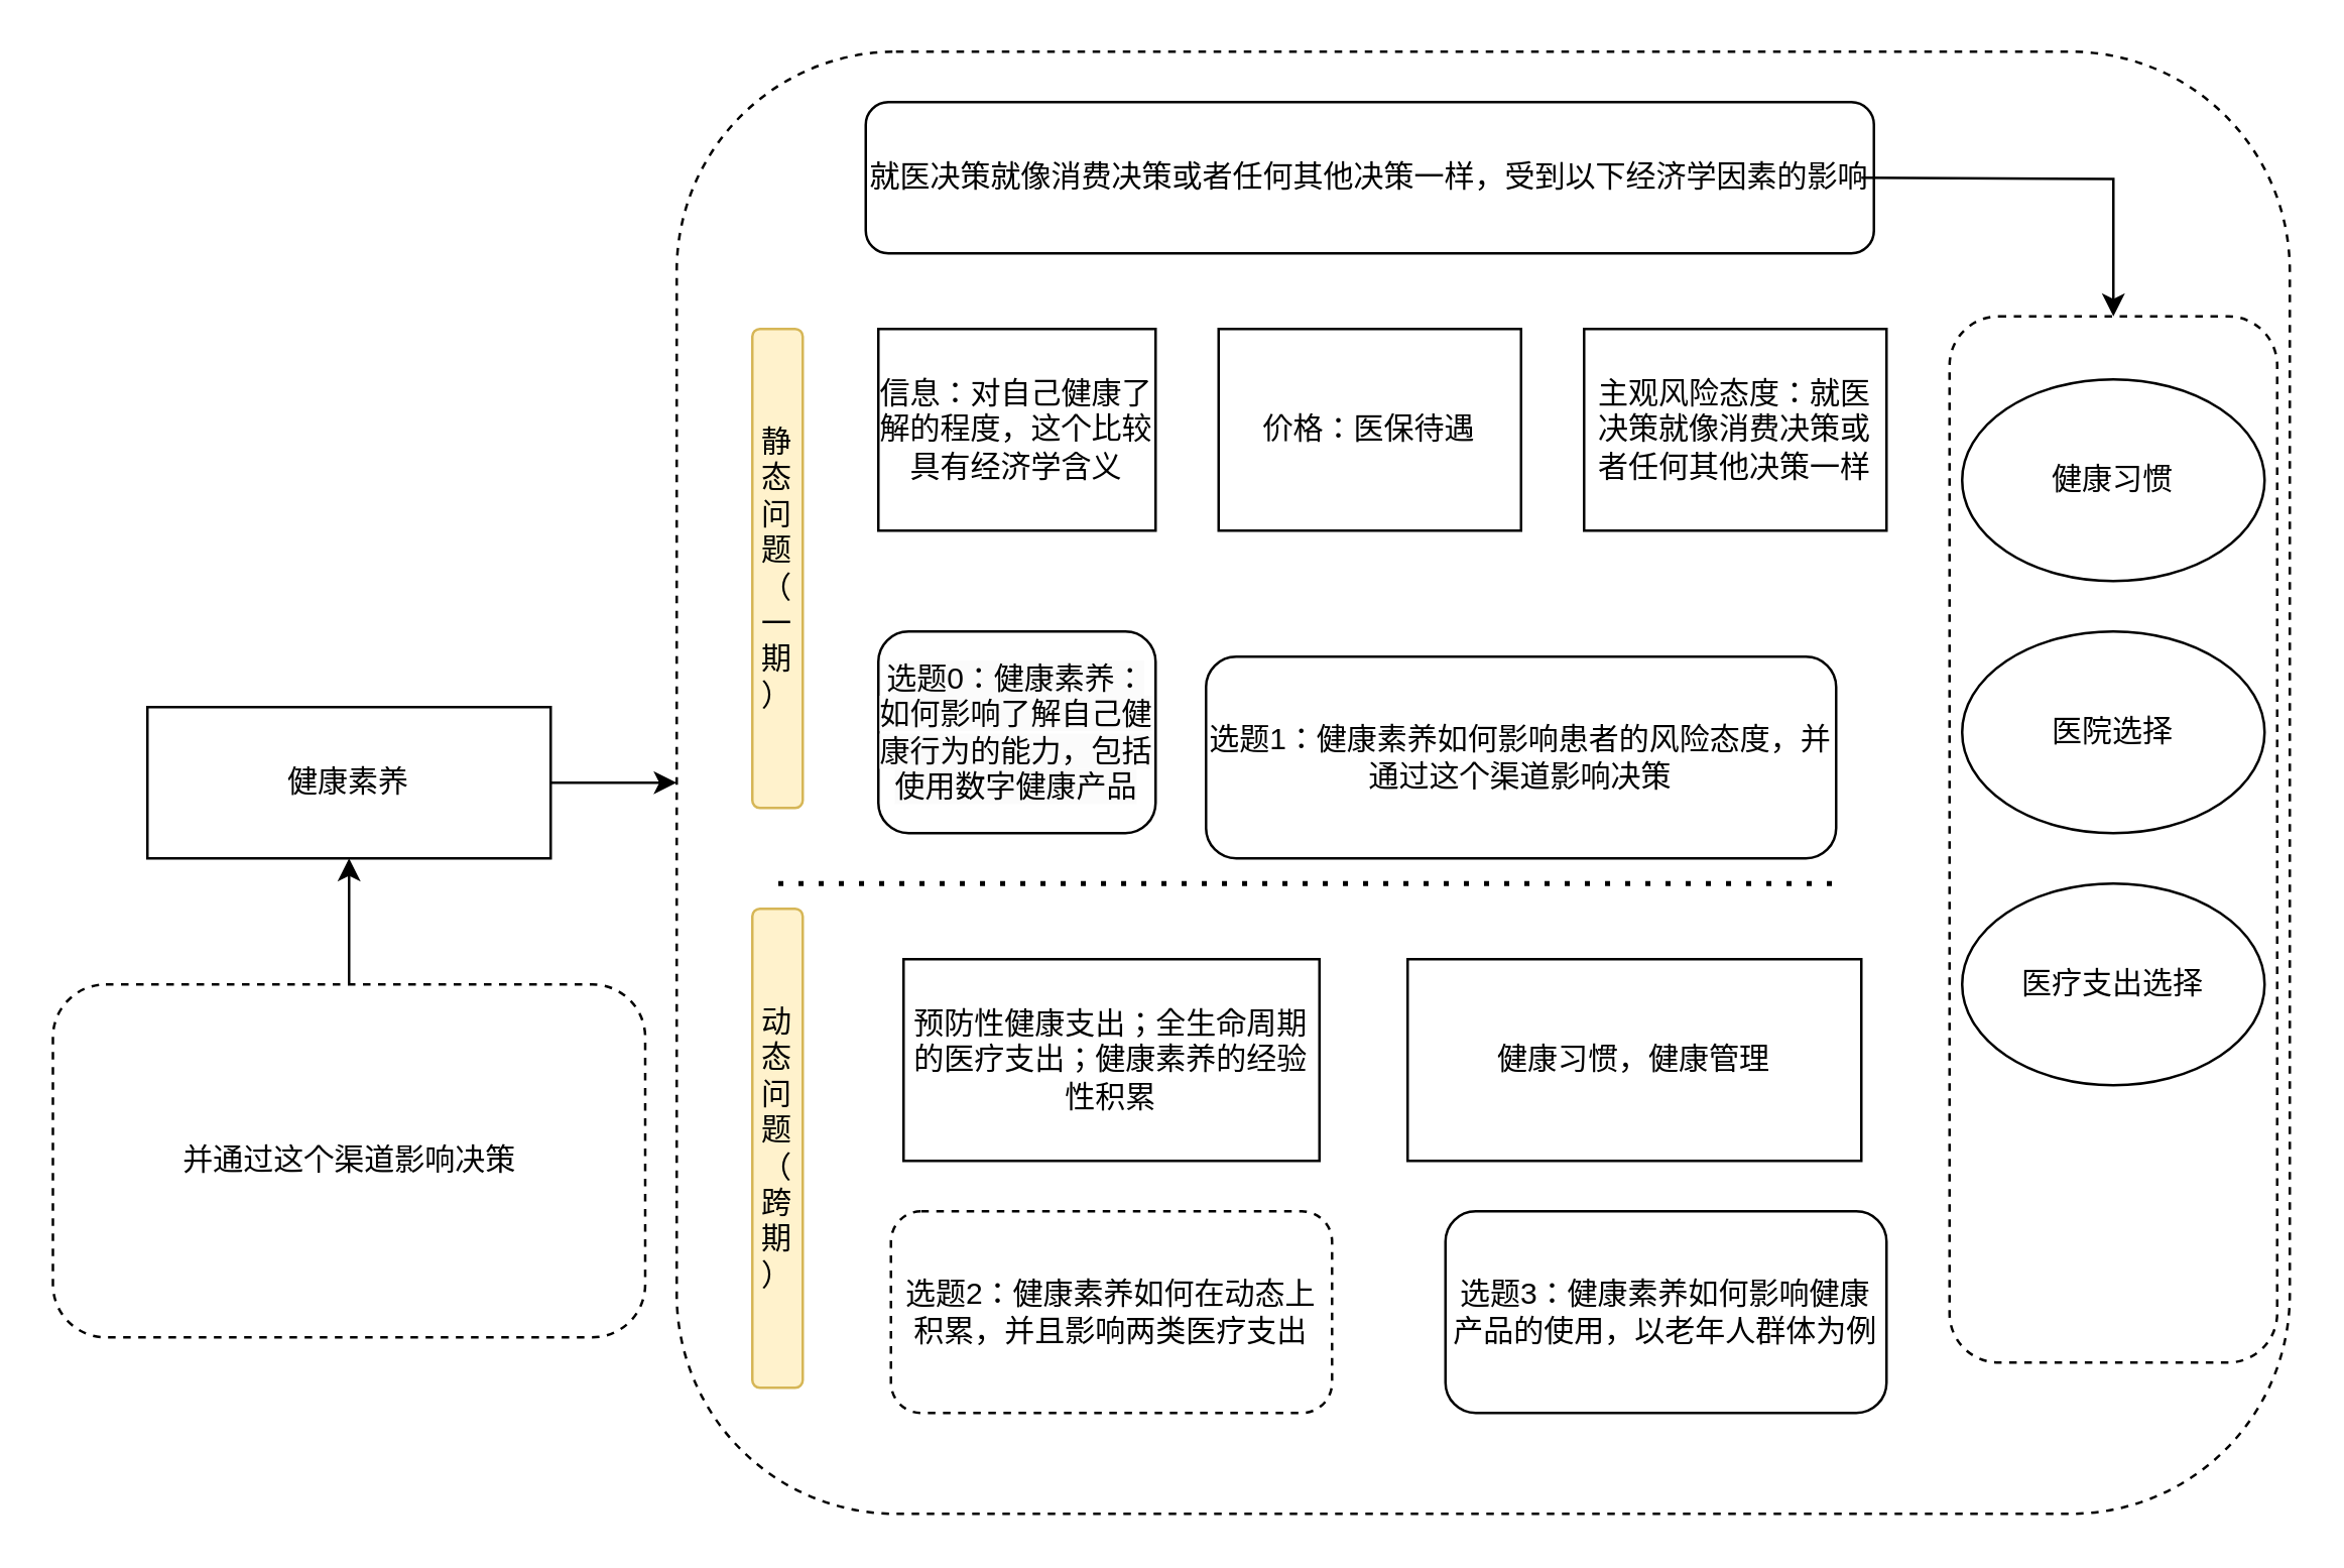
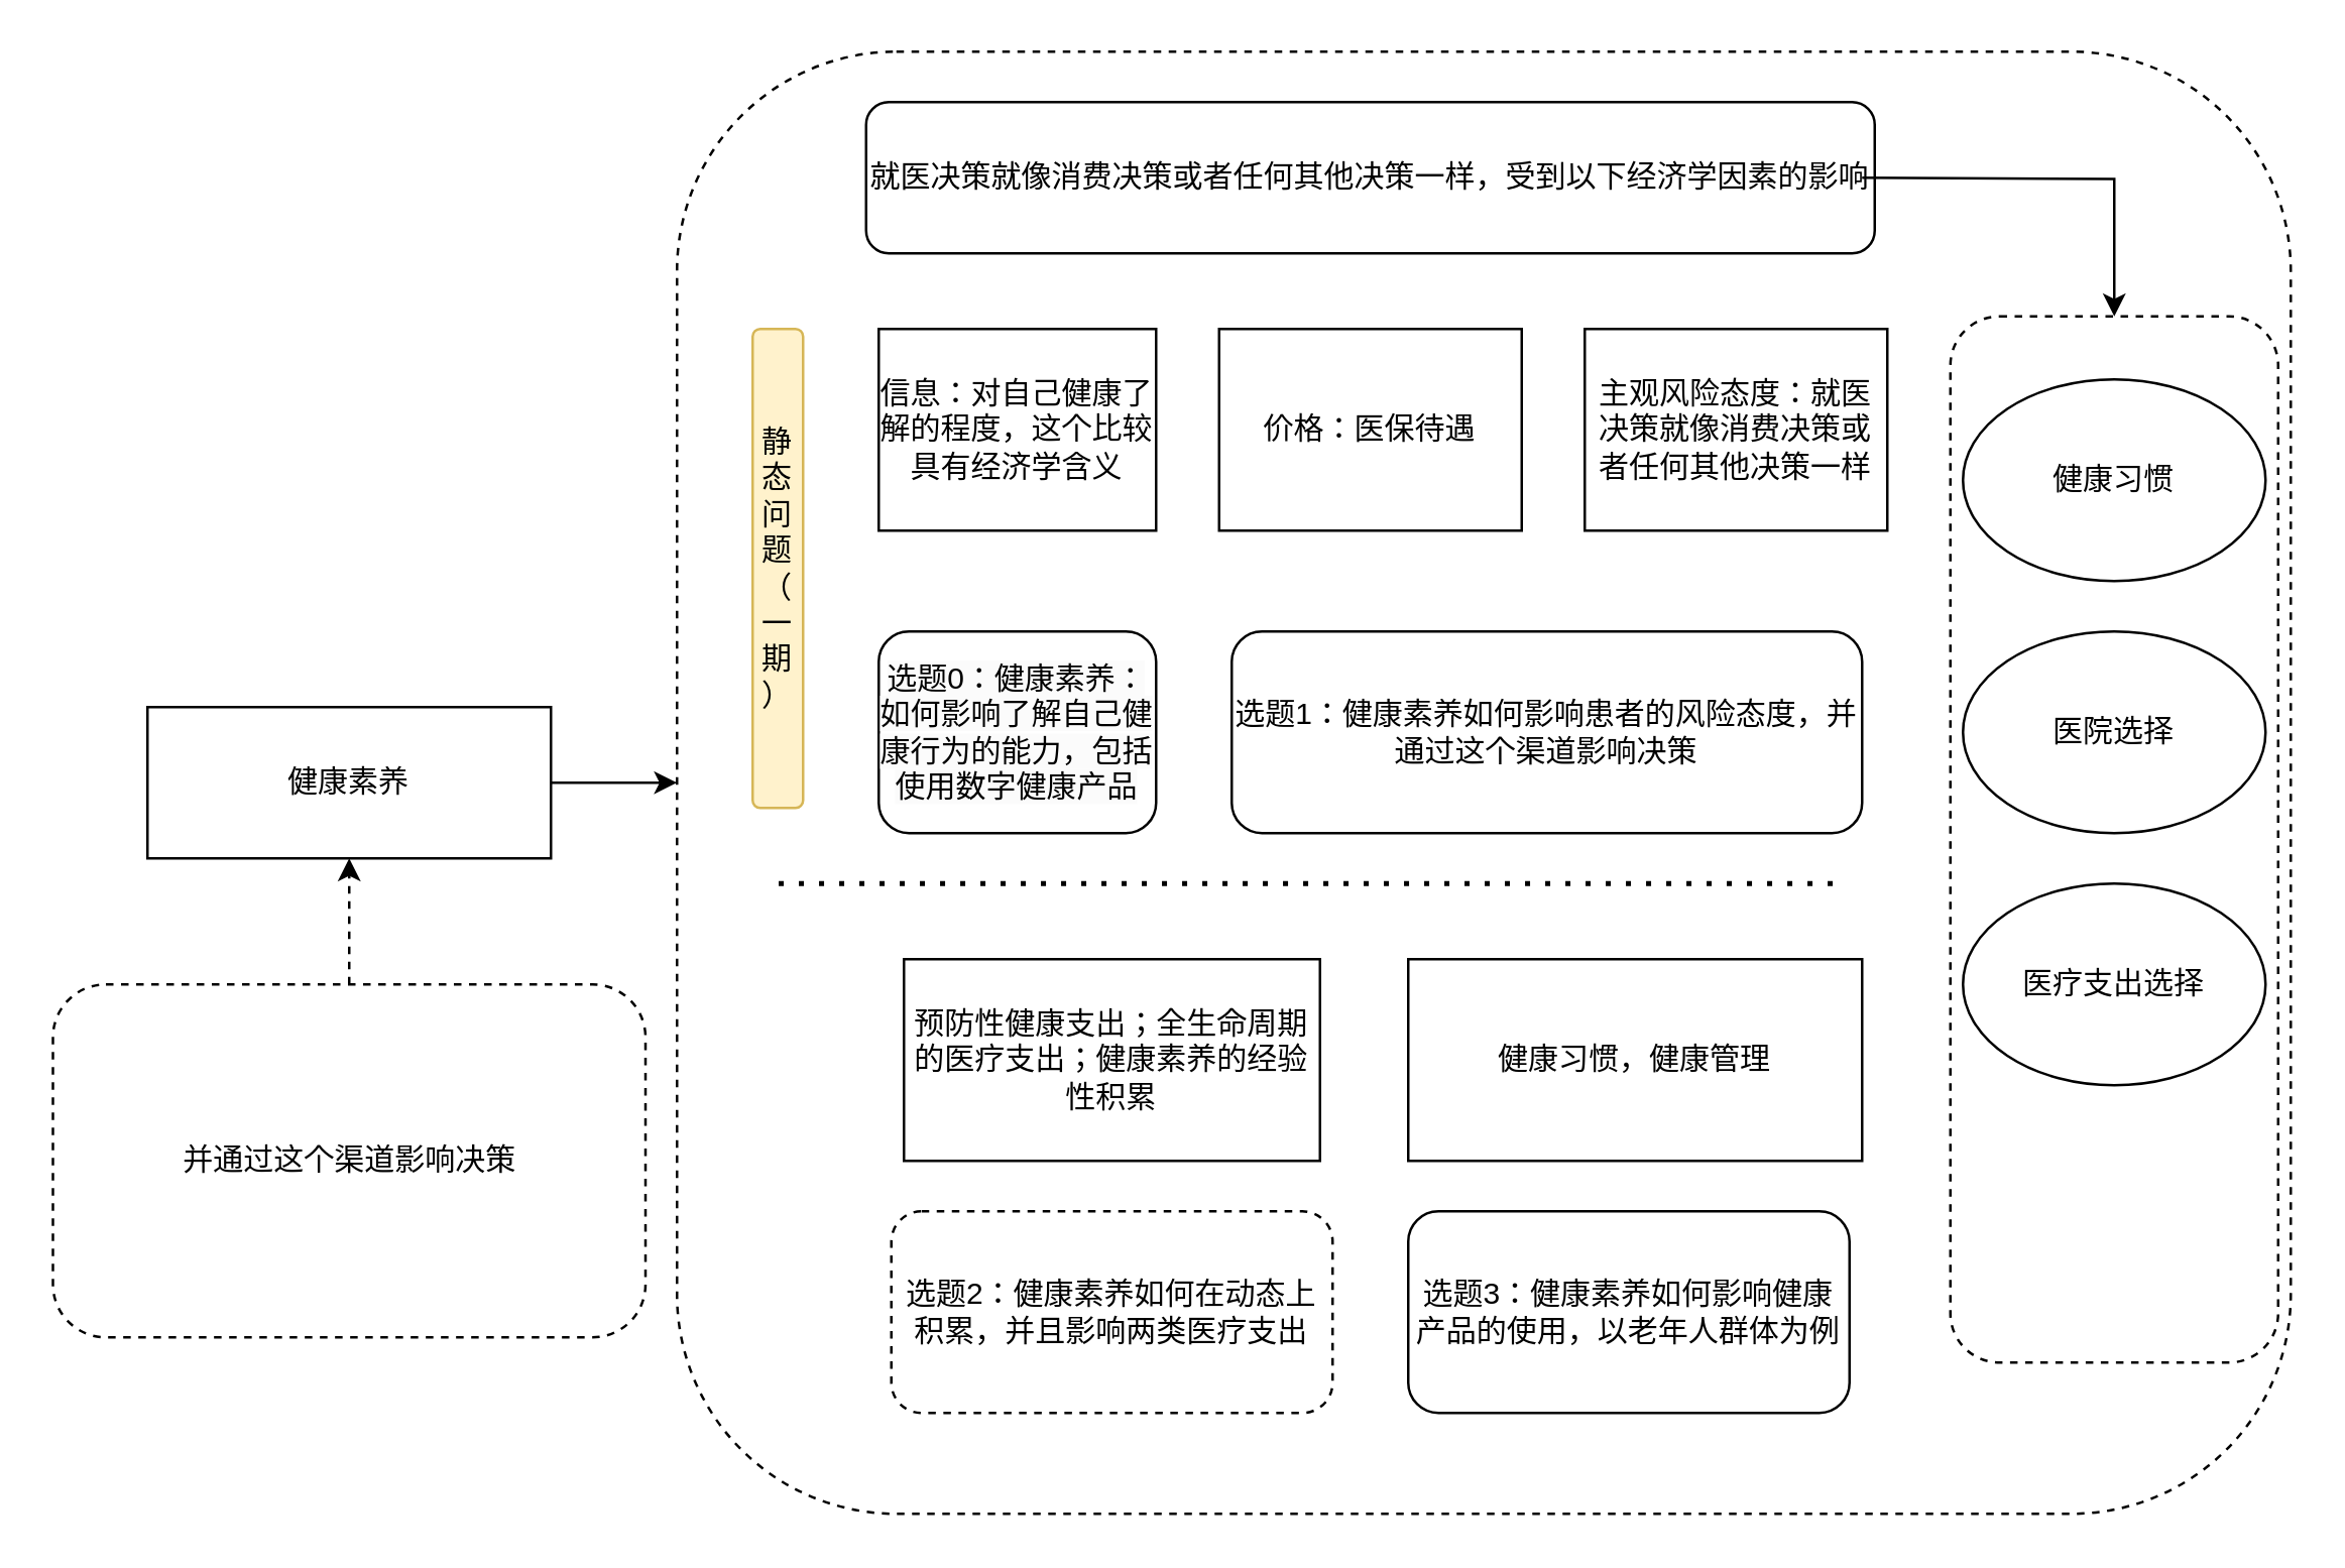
- <mxCell id="20" value="选题1：健康素养如何影响患者的风险态度，并通过这个渠道影响决策" style="rounded=1;whiteSpace=wrap;html=1;" vertex="1" parent="1"><mxGeometry x="478" y="260" width="250" height="80" as="geometry" /></mxCell>
+ <mxCell id="20" value="选题1：健康素养如何影响患者的风险态度，并通过这个渠道影响决策" style="rounded=1;whiteSpace=wrap;html=1;" vertex="1" parent="1"><mxGeometry x="488" y="250" width="250" height="80" as="geometry" /></mxCell>
- <mxCell id="23" value="" style="edgeStyle=orthogonalEdgeStyle;rounded=0;orthogonalLoop=1;jettySize=auto;html=1;" edge="1" parent="1" source="24" target="18"><mxGeometry relative="1" as="geometry" /></mxCell>
+ <mxCell id="23" value="" style="edgeStyle=orthogonalEdgeStyle;rounded=0;orthogonalLoop=1;jettySize=auto;html=1;dashed=1;" edge="1" parent="1" source="24" target="18"><mxGeometry relative="1" as="geometry" /></mxCell>
- <mxCell id="12" value="动态问题（ 跨期 ）" style="rounded=1;whiteSpace=wrap;html=1;fillColor=#fff2cc;strokeColor=#d6b656;" vertex="1" parent="1"><mxGeometry x="298" y="360" width="20" height="190" as="geometry" /></mxCell>
- <mxCell id="22" value="选题3：健康素养如何影响健康产品的使用，以老年人群体为例" style="rounded=1;whiteSpace=wrap;html=1;" vertex="1" parent="1"><mxGeometry x="573" y="480" width="175" height="80" as="geometry" /></mxCell>
+ <mxCell id="22" value="选题3：健康素养如何影响健康产品的使用，以老年人群体为例" style="rounded=1;whiteSpace=wrap;html=1;" vertex="1" parent="1"><mxGeometry x="558" y="480" width="175" height="80" as="geometry" /></mxCell>
